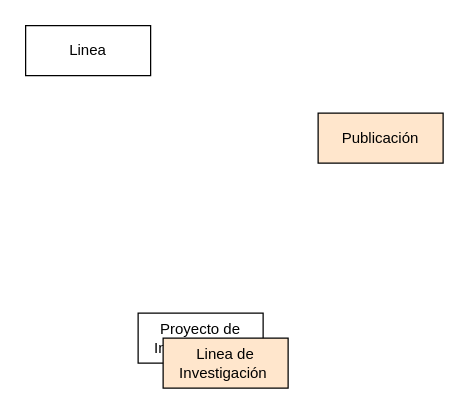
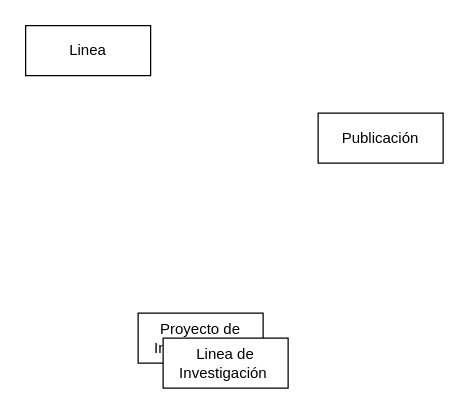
- <mxCell id="4" value="Publicación" style="whiteSpace=wrap;html=1;align=center;fillColor=#ffe6cc;" parent="1" vertex="1"><mxGeometry x="254" y="90" width="100" height="40" as="geometry" /></mxCell>
+ <mxCell id="4" value="Publicación" style="whiteSpace=wrap;html=1;align=center;" parent="1" vertex="1"><mxGeometry x="254" y="90" width="100" height="40" as="geometry" /></mxCell>
- <mxCell id="5" value="Linea de Investigación&amp;nbsp;" style="whiteSpace=wrap;html=1;align=center;fillColor=#ffe6cc;" parent="1" vertex="1"><mxGeometry x="130" y="270" width="100" height="40" as="geometry" /></mxCell>
+ <mxCell id="5" value="Linea de Investigación&amp;nbsp;" style="whiteSpace=wrap;html=1;align=center;" parent="1" vertex="1"><mxGeometry x="130" y="270" width="100" height="40" as="geometry" /></mxCell>
